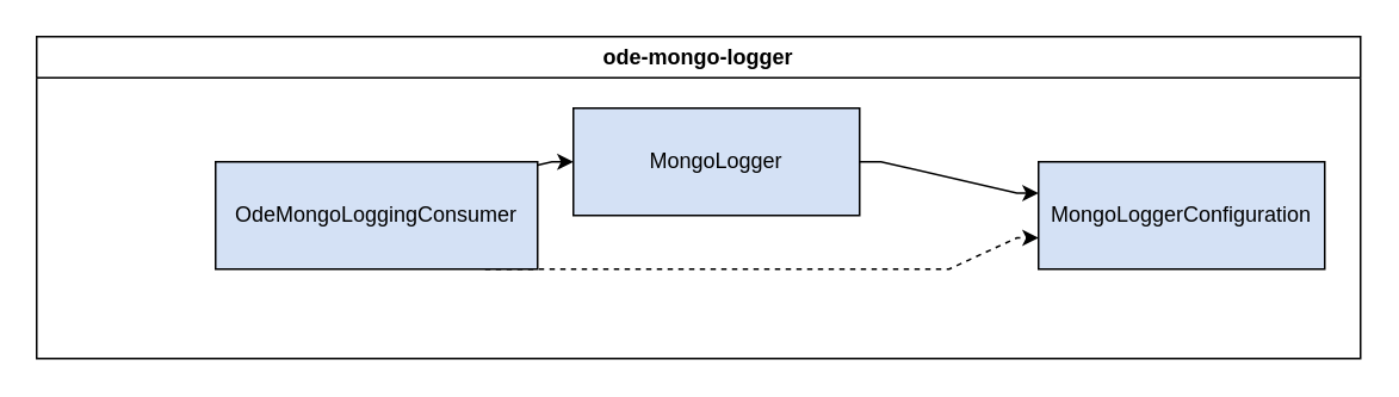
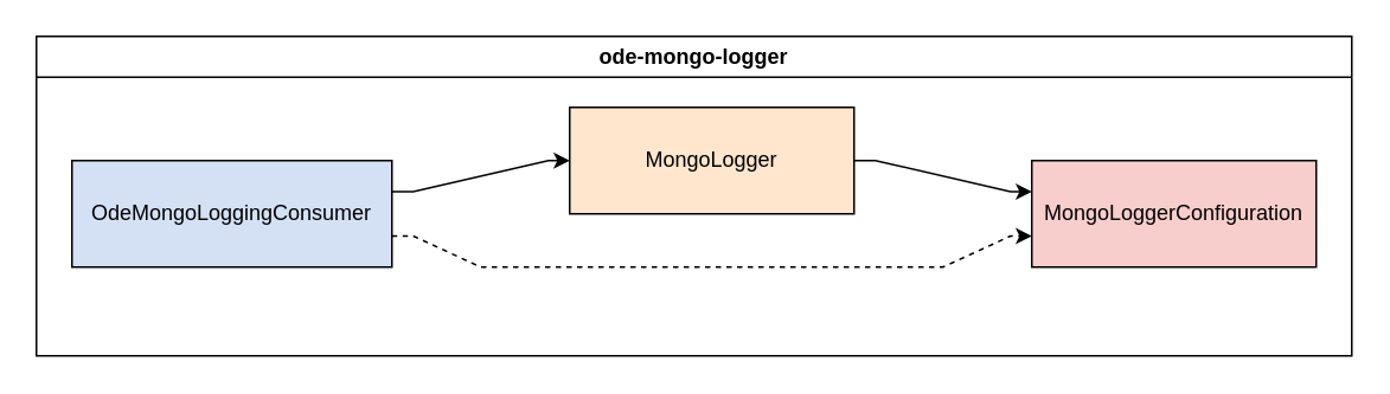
- <mxCell id="3" value="MongoLogger" style="rounded=0;whiteSpace=wrap;html=1;fillColor=#D4E1F5;container=0;" parent="1" vertex="1"><mxGeometry x="320" width="160" height="60" as="geometry" y="60" /></mxCell>
+ <mxCell id="3" value="MongoLogger" style="rounded=0;whiteSpace=wrap;html=1;fillColor=#ffe6cc;container=0;" parent="1" vertex="1"><mxGeometry x="320" width="160" height="60" as="geometry" y="60" /></mxCell>
- <mxCell id="6" value="OdeMongoLoggingConsumer" style="rounded=0;whiteSpace=wrap;html=1;fillColor=#D4E1F5;container=0;" vertex="1" parent="1"><mxGeometry x="120" y="90" width="180" height="60" as="geometry" /></mxCell>
+ <mxCell id="6" value="OdeMongoLoggingConsumer" style="rounded=0;whiteSpace=wrap;html=1;fillColor=#D4E1F5;container=0;" vertex="1" parent="1"><mxGeometry y="90" width="180" height="60" as="geometry" x="40" /></mxCell>
- <mxCell id="7" value="MongoLoggerConfiguration" style="rounded=0;whiteSpace=wrap;html=1;fillColor=#D4E1F5;container=0;" vertex="1" parent="1"><mxGeometry x="580" y="90" width="160" height="60" as="geometry" /></mxCell>
+ <mxCell id="7" value="MongoLoggerConfiguration" style="rounded=0;whiteSpace=wrap;html=1;fillColor=#f8cecc;container=0;" vertex="1" parent="1"><mxGeometry x="580" y="90" width="160" height="60" as="geometry" /></mxCell>
